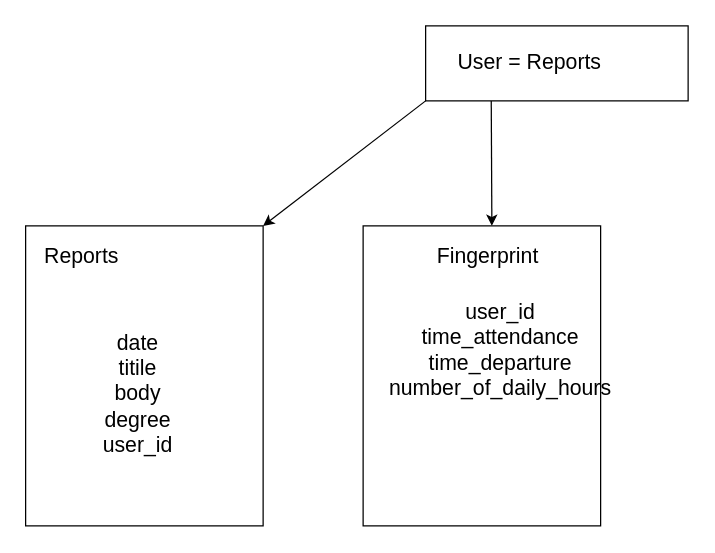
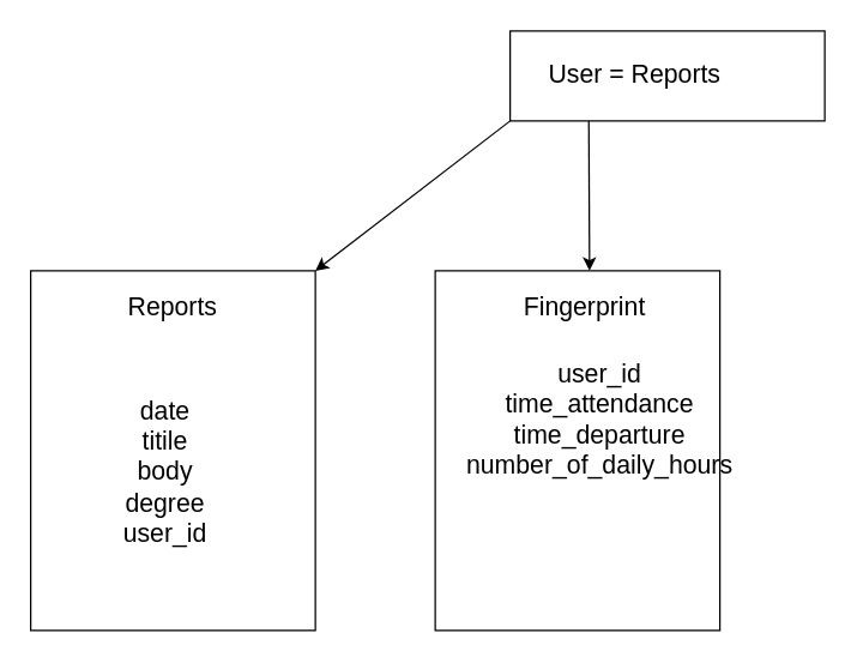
- <mxCell id="8" value="Reports" style="text;html=1;strokeColor=none;fillColor=none;align=center;verticalAlign=middle;whiteSpace=wrap;rounded=0;fontSize=17;" vertex="1" parent="1"><mxGeometry x="35" y="190" width="60" height="30" as="geometry" /></mxCell>
+ <mxCell id="8" value="Reports" style="text;html=1;strokeColor=none;fillColor=none;align=center;verticalAlign=middle;whiteSpace=wrap;rounded=0;fontSize=17;" vertex="1" parent="1"><mxGeometry x="85" y="190" width="60" height="30" as="geometry" /></mxCell>
